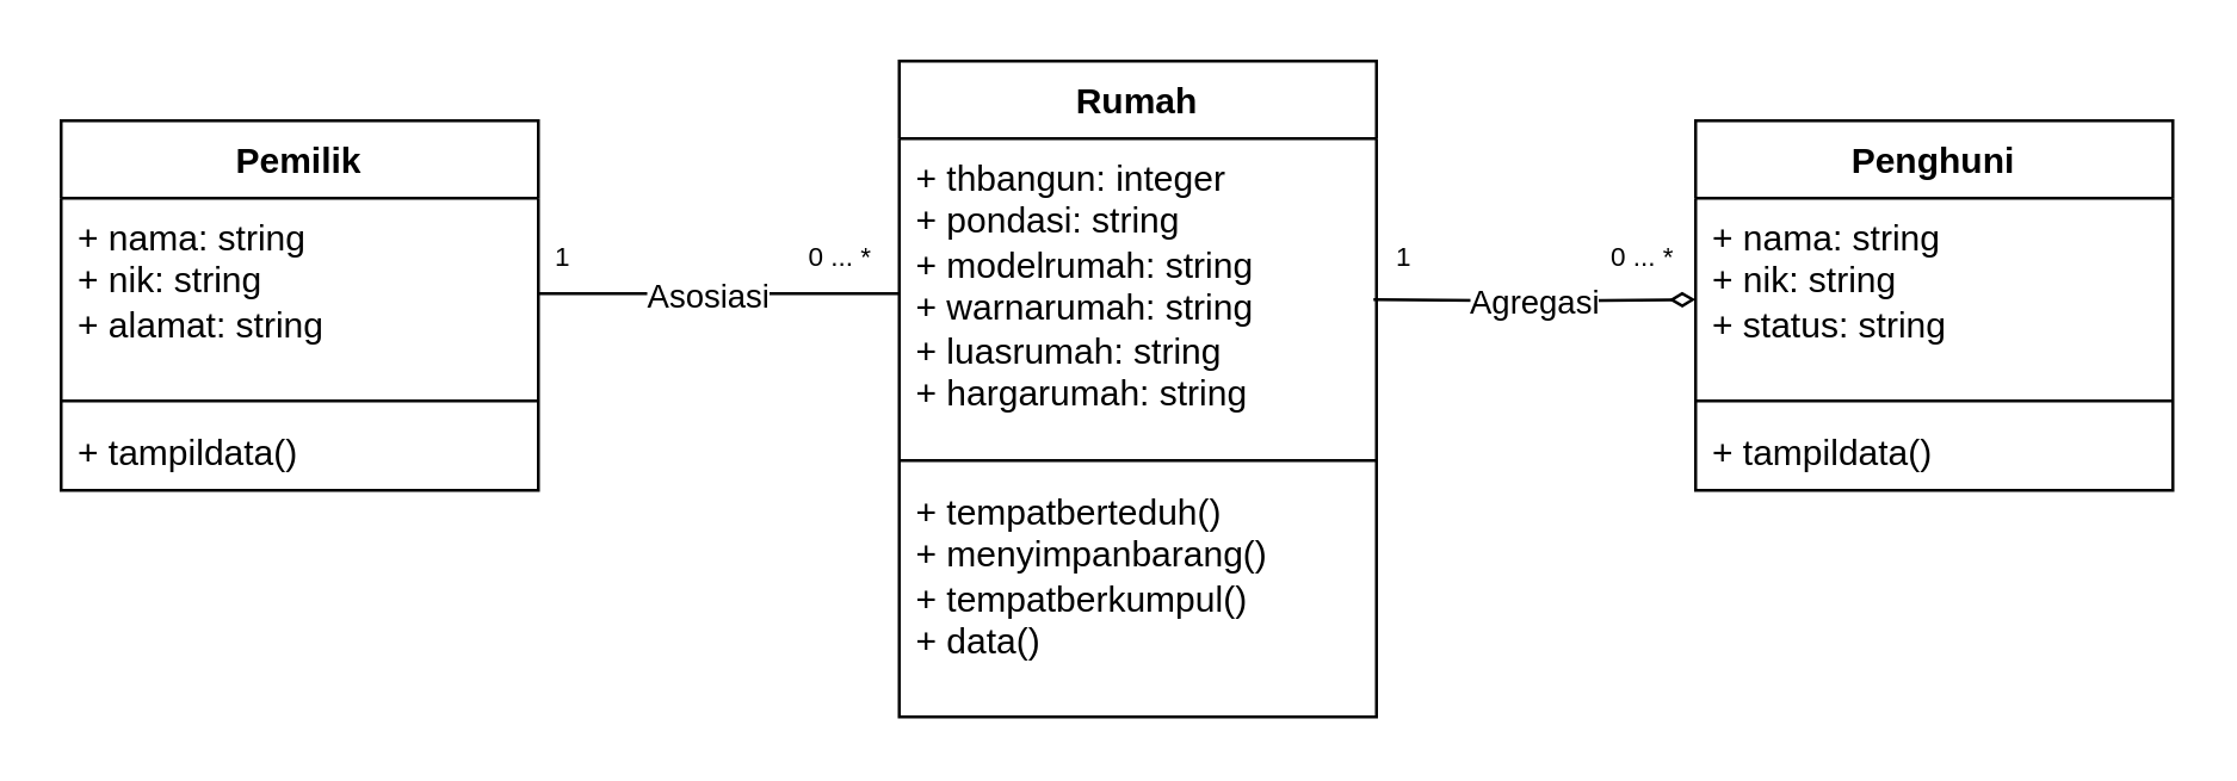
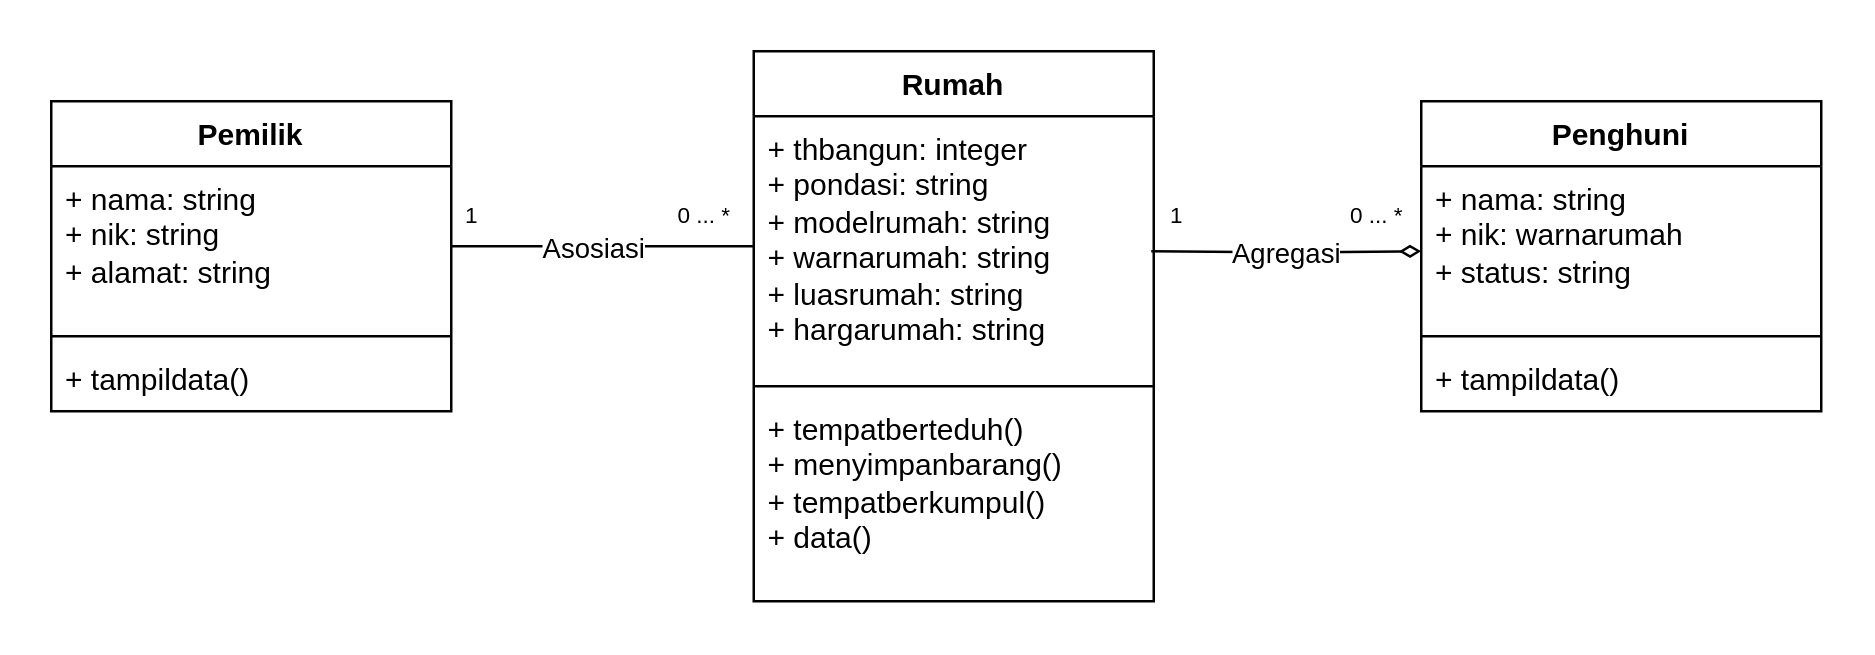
- <mxCell id="15" value="+ nama: string&lt;div&gt;+ nik: string&lt;/div&gt;&lt;div&gt;+ status: string&lt;/div&gt;" style="text;strokeColor=none;fillColor=none;align=left;verticalAlign=top;spacingLeft=4;spacingRight=4;overflow=hidden;rotatable=0;points=[[0,0.5],[1,0.5]];portConstraint=eastwest;whiteSpace=wrap;html=1;" vertex="1" parent="14"><mxGeometry y="26" width="160" height="64" as="geometry" /></mxCell>
+ <mxCell id="15" value="+ nama: string&lt;div&gt;+ nik: warnarumah&lt;/div&gt;&lt;div&gt;+ status: string&lt;/div&gt;" style="text;strokeColor=none;fillColor=none;align=left;verticalAlign=top;spacingLeft=4;spacingRight=4;overflow=hidden;rotatable=0;points=[[0,0.5],[1,0.5]];portConstraint=eastwest;whiteSpace=wrap;html=1;" vertex="1" parent="14"><mxGeometry y="26" width="160" height="64" as="geometry" /></mxCell>
